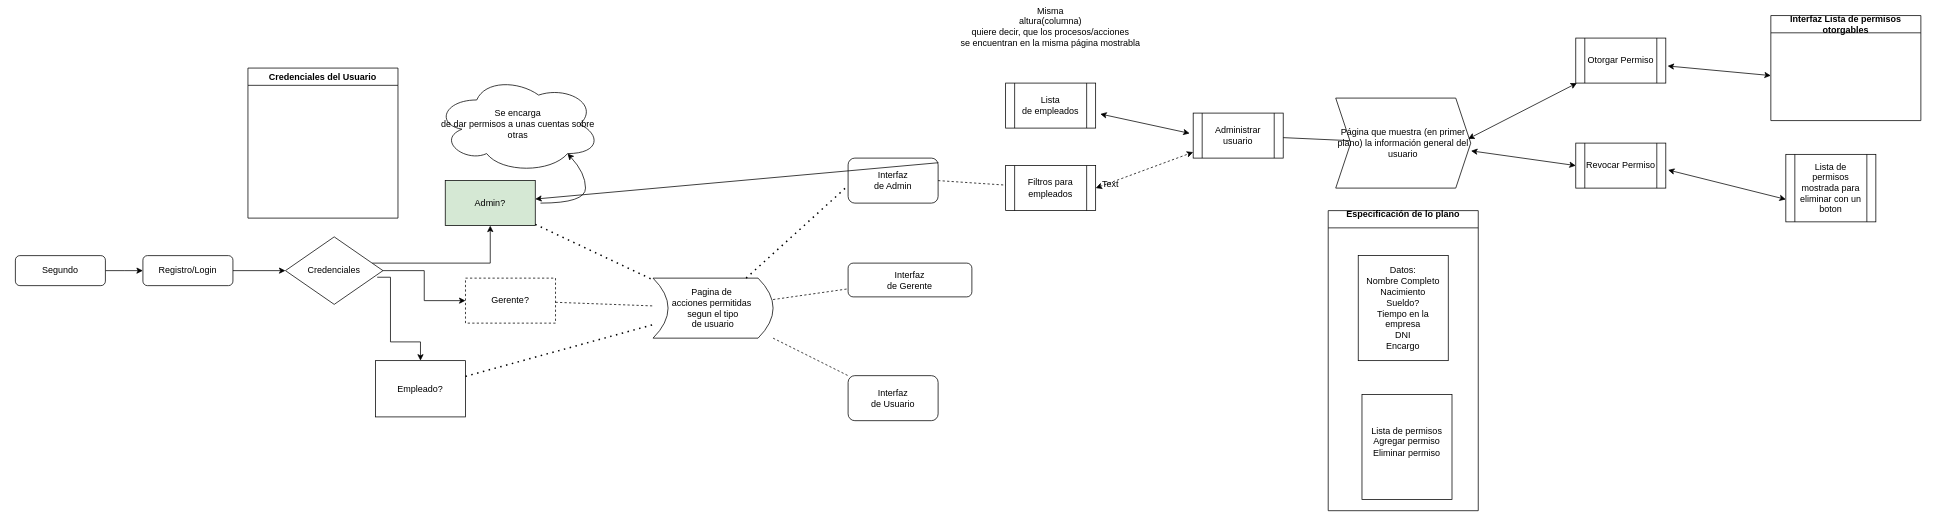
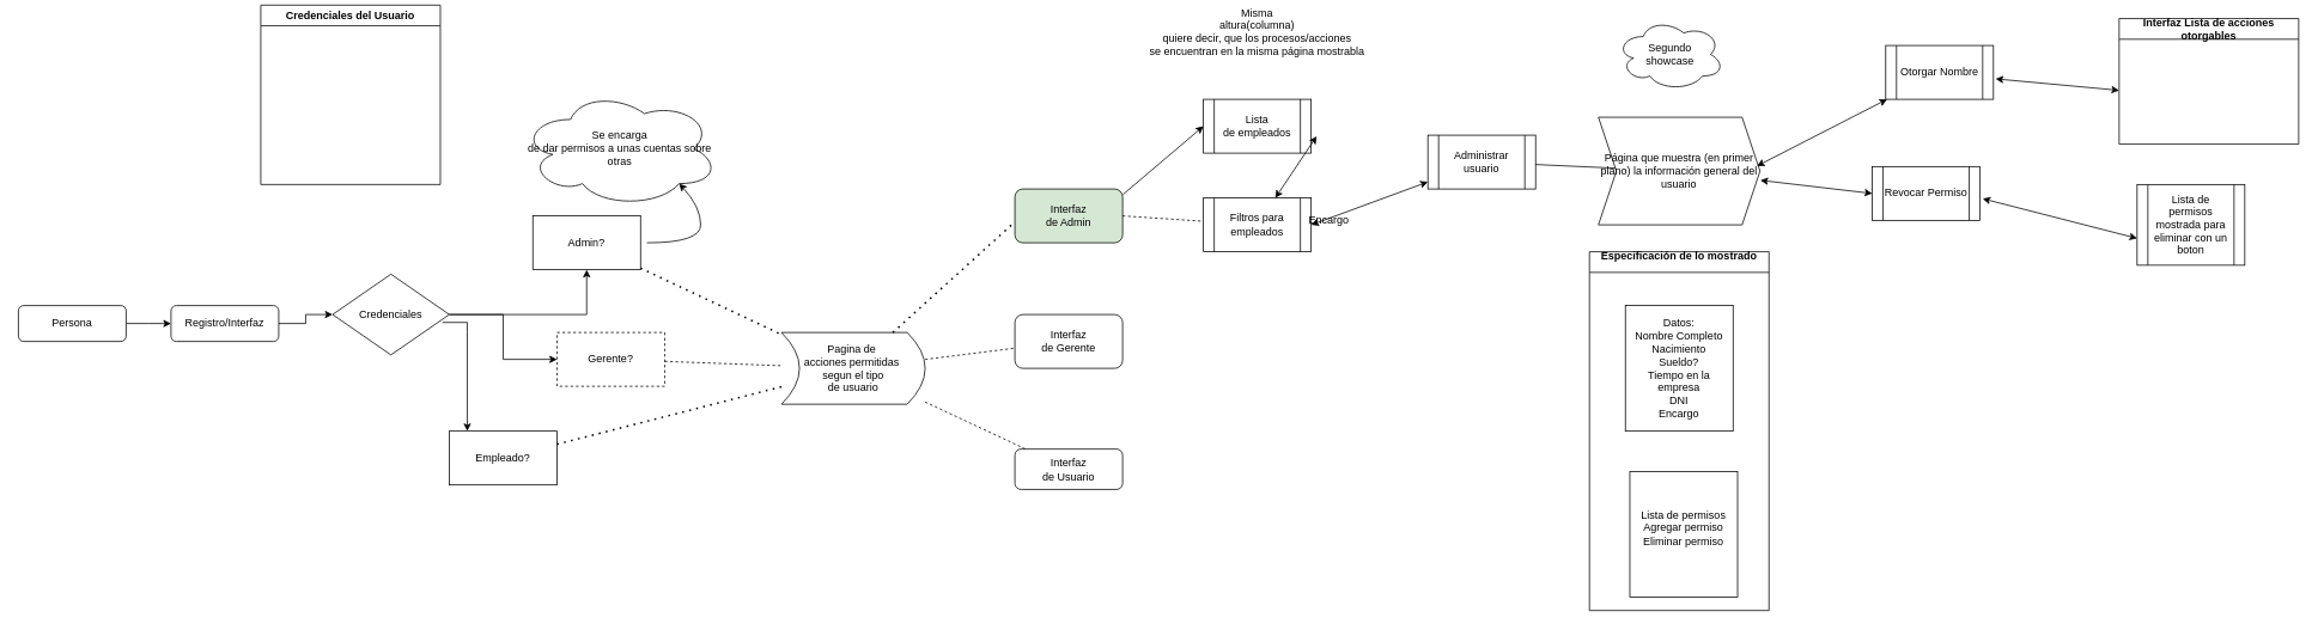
- <mxCell id="46" value="Interfaz Lista de permisos otorgables" style="swimlane;whiteSpace=wrap;html=1;" vertex="1" parent="1"><mxGeometry x="2360" y="20" width="200" height="140" as="geometry" /></mxCell>
+ <mxCell id="46" value="Interfaz Lista de acciones otorgables" style="swimlane;whiteSpace=wrap;html=1;" vertex="1" parent="1"><mxGeometry x="2360" y="20" width="200" height="140" as="geometry" /></mxCell>
+ <mxCell id="37" value="Segundo&lt;div&gt;showcase&lt;/div&gt;" style="ellipse;shape=cloud;whiteSpace=wrap;html=1;" vertex="1" parent="1"><mxGeometry x="1800" y="20" width="120" height="80" as="geometry" /></mxCell>
- <mxCell id="35" value="Otorgar Permiso" style="shape=process;whiteSpace=wrap;html=1;backgroundOutline=1;" vertex="1" parent="1"><mxGeometry x="2100" y="50" width="120" height="60" as="geometry" /></mxCell>
+ <mxCell id="35" value="Otorgar Nombre" style="shape=process;whiteSpace=wrap;html=1;backgroundOutline=1;" vertex="1" parent="1"><mxGeometry x="2100" y="50" width="120" height="60" as="geometry" /></mxCell>
- <mxCell id="31" value="" style="endArrow=classic;startArrow=classic;html=1;rounded=0;exitX=1.051;exitY=0.686;exitDx=0;exitDy=0;exitPerimeter=0;entryX=-0.039;entryY=0.45;entryDx=0;entryDy=0;entryPerimeter=0;" edge="1" parent="1" source="28" target="27"><mxGeometry width="50" height="50" relative="1" as="geometry"><mxPoint x="1500" y="190" as="sourcePoint" /><mxPoint x="1550" y="140" as="targetPoint" /></mxGeometry></mxCell>
+ <mxCell id="31" value="" style="endArrow=classic;startArrow=classic;html=1;rounded=0;exitX=1.051;exitY=0.686;exitDx=0;exitDy=0;exitPerimeter=0;" edge="1" parent="1" source="28" target="29"><mxGeometry width="50" height="50" relative="1" as="geometry"><mxPoint x="1500" y="190" as="sourcePoint" /><mxPoint x="1550" y="140" as="targetPoint" /></mxGeometry></mxCell>
- <mxCell id="9" value="Credenciales del Usuario" style="swimlane;whiteSpace=wrap;html=1;" vertex="1" parent="1"><mxGeometry x="330" y="90" width="200" height="200" as="geometry" /></mxCell>
+ <mxCell id="9" value="Credenciales del Usuario" style="swimlane;whiteSpace=wrap;html=1;" vertex="1" parent="1"><mxGeometry x="290" y="5" width="200" height="200" as="geometry" /></mxCell>
- <mxCell id="43" value="Revocar Permiso" style="shape=process;whiteSpace=wrap;html=1;backgroundOutline=1;" vertex="1" parent="1"><mxGeometry x="2100" y="190" width="120" height="60" as="geometry" /></mxCell>
+ <mxCell id="43" value="Revocar Permiso" style="shape=process;whiteSpace=wrap;html=1;backgroundOutline=1;" vertex="1" parent="1"><mxGeometry x="2085" y="185" width="120" height="60" as="geometry" /></mxCell>
- <mxCell id="32" value="" style="endArrow=classic;startArrow=classic;html=1;rounded=0;exitX=1;exitY=0.5;exitDx=0;exitDy=0;exitPerimeter=0;dashed=1;" edge="1" parent="1" source="29" target="27"><mxGeometry width="50" height="50" relative="1" as="geometry"><mxPoint x="1460" y="237" as="sourcePoint" /><mxPoint x="1579" y="223" as="targetPoint" /></mxGeometry></mxCell>
+ <mxCell id="32" value="" style="endArrow=classic;startArrow=classic;html=1;rounded=0;exitX=1;exitY=0.5;exitDx=0;exitDy=0;exitPerimeter=0;" edge="1" parent="1" source="29" target="27"><mxGeometry width="50" height="50" relative="1" as="geometry"><mxPoint x="1460" y="237" as="sourcePoint" /><mxPoint x="1579" y="223" as="targetPoint" /></mxGeometry></mxCell>
- <mxCell id="26" value="" style="endArrow=classic;html=1;rounded=0;exitX=1.003;exitY=0.103;exitDx=0;exitDy=0;exitPerimeter=0;" edge="1" parent="1" source="20" target="10"><mxGeometry width="50" height="50" relative="1" as="geometry"><mxPoint x="1270" y="230" as="sourcePoint" /><mxPoint x="1320" y="180" as="targetPoint" /></mxGeometry></mxCell>
+ <mxCell id="26" value="" style="endArrow=classic;html=1;rounded=0;exitX=1.003;exitY=0.103;exitDx=0;exitDy=0;exitPerimeter=0;entryX=0;entryY=0.5;entryDx=0;entryDy=0;" edge="1" parent="1" source="20" target="28"><mxGeometry width="50" height="50" relative="1" as="geometry"><mxPoint x="1270" y="230" as="sourcePoint" /><mxPoint x="1320" y="180" as="targetPoint" /></mxGeometry></mxCell>
- <mxCell id="20" value="Interfaz&lt;div&gt;de Admin&lt;/div&gt;" style="rounded=1;whiteSpace=wrap;html=1;" vertex="1" parent="1"><mxGeometry x="1130" y="210" width="120" height="60" as="geometry" /></mxCell>
+ <mxCell id="20" value="Interfaz&lt;div&gt;de Admin&lt;/div&gt;" style="rounded=1;whiteSpace=wrap;html=1;fillColor=#d5e8d4;" vertex="1" parent="1"><mxGeometry x="1130" y="210" width="120" height="60" as="geometry" /></mxCell>
- <mxCell id="33" value="Text" style="text;html=1;align=center;verticalAlign=middle;whiteSpace=wrap;rounded=0;" vertex="1" parent="1"><mxGeometry x="1450" y="230" width="60" height="30" as="geometry" /></mxCell>
+ <mxCell id="33" value="Encargo" style="text;html=1;align=center;verticalAlign=middle;whiteSpace=wrap;rounded=0;" vertex="1" parent="1"><mxGeometry x="1450" y="230" width="60" height="30" as="geometry" /></mxCell>
- <mxCell id="10" value="Admin?" style="whiteSpace=wrap;html=1;fillColor=#d5e8d4;" vertex="1" parent="1"><mxGeometry x="593" y="240" width="120" height="60" as="geometry" /></mxCell>
+ <mxCell id="10" value="Admin?" style="whiteSpace=wrap;html=1;" vertex="1" parent="1"><mxGeometry x="593" y="240" width="120" height="60" as="geometry" /></mxCell>
- <mxCell id="38" value="Especificación de lo plano&lt;div&gt;&lt;br&gt;&lt;/div&gt;" style="swimlane;whiteSpace=wrap;html=1;" vertex="1" parent="1"><mxGeometry x="1770" y="280" width="200" height="400" as="geometry" /></mxCell>
+ <mxCell id="38" value="Especificación de lo mostrado&lt;div&gt;&lt;br&gt;&lt;/div&gt;" style="swimlane;whiteSpace=wrap;html=1;" vertex="1" parent="1"><mxGeometry x="1770" y="280" width="200" height="400" as="geometry" /></mxCell>
- <mxCell id="3" value="Segundo" style="rounded=1;whiteSpace=wrap;html=1;fontSize=12;glass=0;strokeWidth=1;shadow=0;" parent="1" vertex="1"><mxGeometry x="20" y="340" width="120" height="40" as="geometry" /></mxCell>
+ <mxCell id="3" value="Persona" style="rounded=1;whiteSpace=wrap;html=1;fontSize=12;glass=0;strokeWidth=1;shadow=0;" parent="1" vertex="1"><mxGeometry x="20" y="340" width="120" height="40" as="geometry" /></mxCell>
- <mxCell id="5" value="Registro/Login" style="rounded=1;whiteSpace=wrap;html=1;fontSize=12;glass=0;strokeWidth=1;shadow=0;" vertex="1" parent="1"><mxGeometry x="190" y="340" width="120" height="40" as="geometry" /></mxCell>
+ <mxCell id="5" value="Registro/Interfaz" style="rounded=1;whiteSpace=wrap;html=1;fontSize=12;glass=0;strokeWidth=1;shadow=0;" vertex="1" parent="1"><mxGeometry x="190" y="340" width="120" height="40" as="geometry" /></mxCell>
- <mxCell id="8" value="Credenciales" style="rhombus;whiteSpace=wrap;html=1;" vertex="1" parent="1"><mxGeometry x="380" y="315" width="130" height="90" as="geometry" /></mxCell>
+ <mxCell id="8" value="Credenciales" style="rhombus;whiteSpace=wrap;html=1;" vertex="1" parent="1"><mxGeometry x="370" y="305" width="130" height="90" as="geometry" /></mxCell>
- <mxCell id="21" value="Interfaz&lt;div&gt;de Gerente&lt;/div&gt;" style="rounded=1;whiteSpace=wrap;html=1;" vertex="1" parent="1"><mxGeometry x="1130" y="350" width="165" height="45" as="geometry" /></mxCell>
+ <mxCell id="21" value="Interfaz&lt;div&gt;de Gerente&lt;/div&gt;" style="rounded=1;whiteSpace=wrap;html=1;" vertex="1" parent="1"><mxGeometry x="1130" y="350" width="120" height="60" as="geometry" /></mxCell>
- <mxCell id="12" value="Empleado?" style="whiteSpace=wrap;html=1;" vertex="1" parent="1"><mxGeometry x="500" y="480" width="120" height="75" as="geometry" /></mxCell>
+ <mxCell id="12" value="Empleado?" style="whiteSpace=wrap;html=1;" vertex="1" parent="1"><mxGeometry x="500" y="480" width="120" height="60" as="geometry" /></mxCell>
- <mxCell id="22" value="Interfaz&lt;div&gt;de Usuario&lt;/div&gt;" style="rounded=1;whiteSpace=wrap;html=1;" vertex="1" parent="1"><mxGeometry x="1130" y="500" width="120" height="60" as="geometry" /></mxCell>
+ <mxCell id="22" value="Interfaz&lt;div&gt;de Usuario&lt;/div&gt;" style="rounded=1;whiteSpace=wrap;html=1;" vertex="1" parent="1"><mxGeometry x="1130" y="500" width="120" height="45" as="geometry" /></mxCell>
